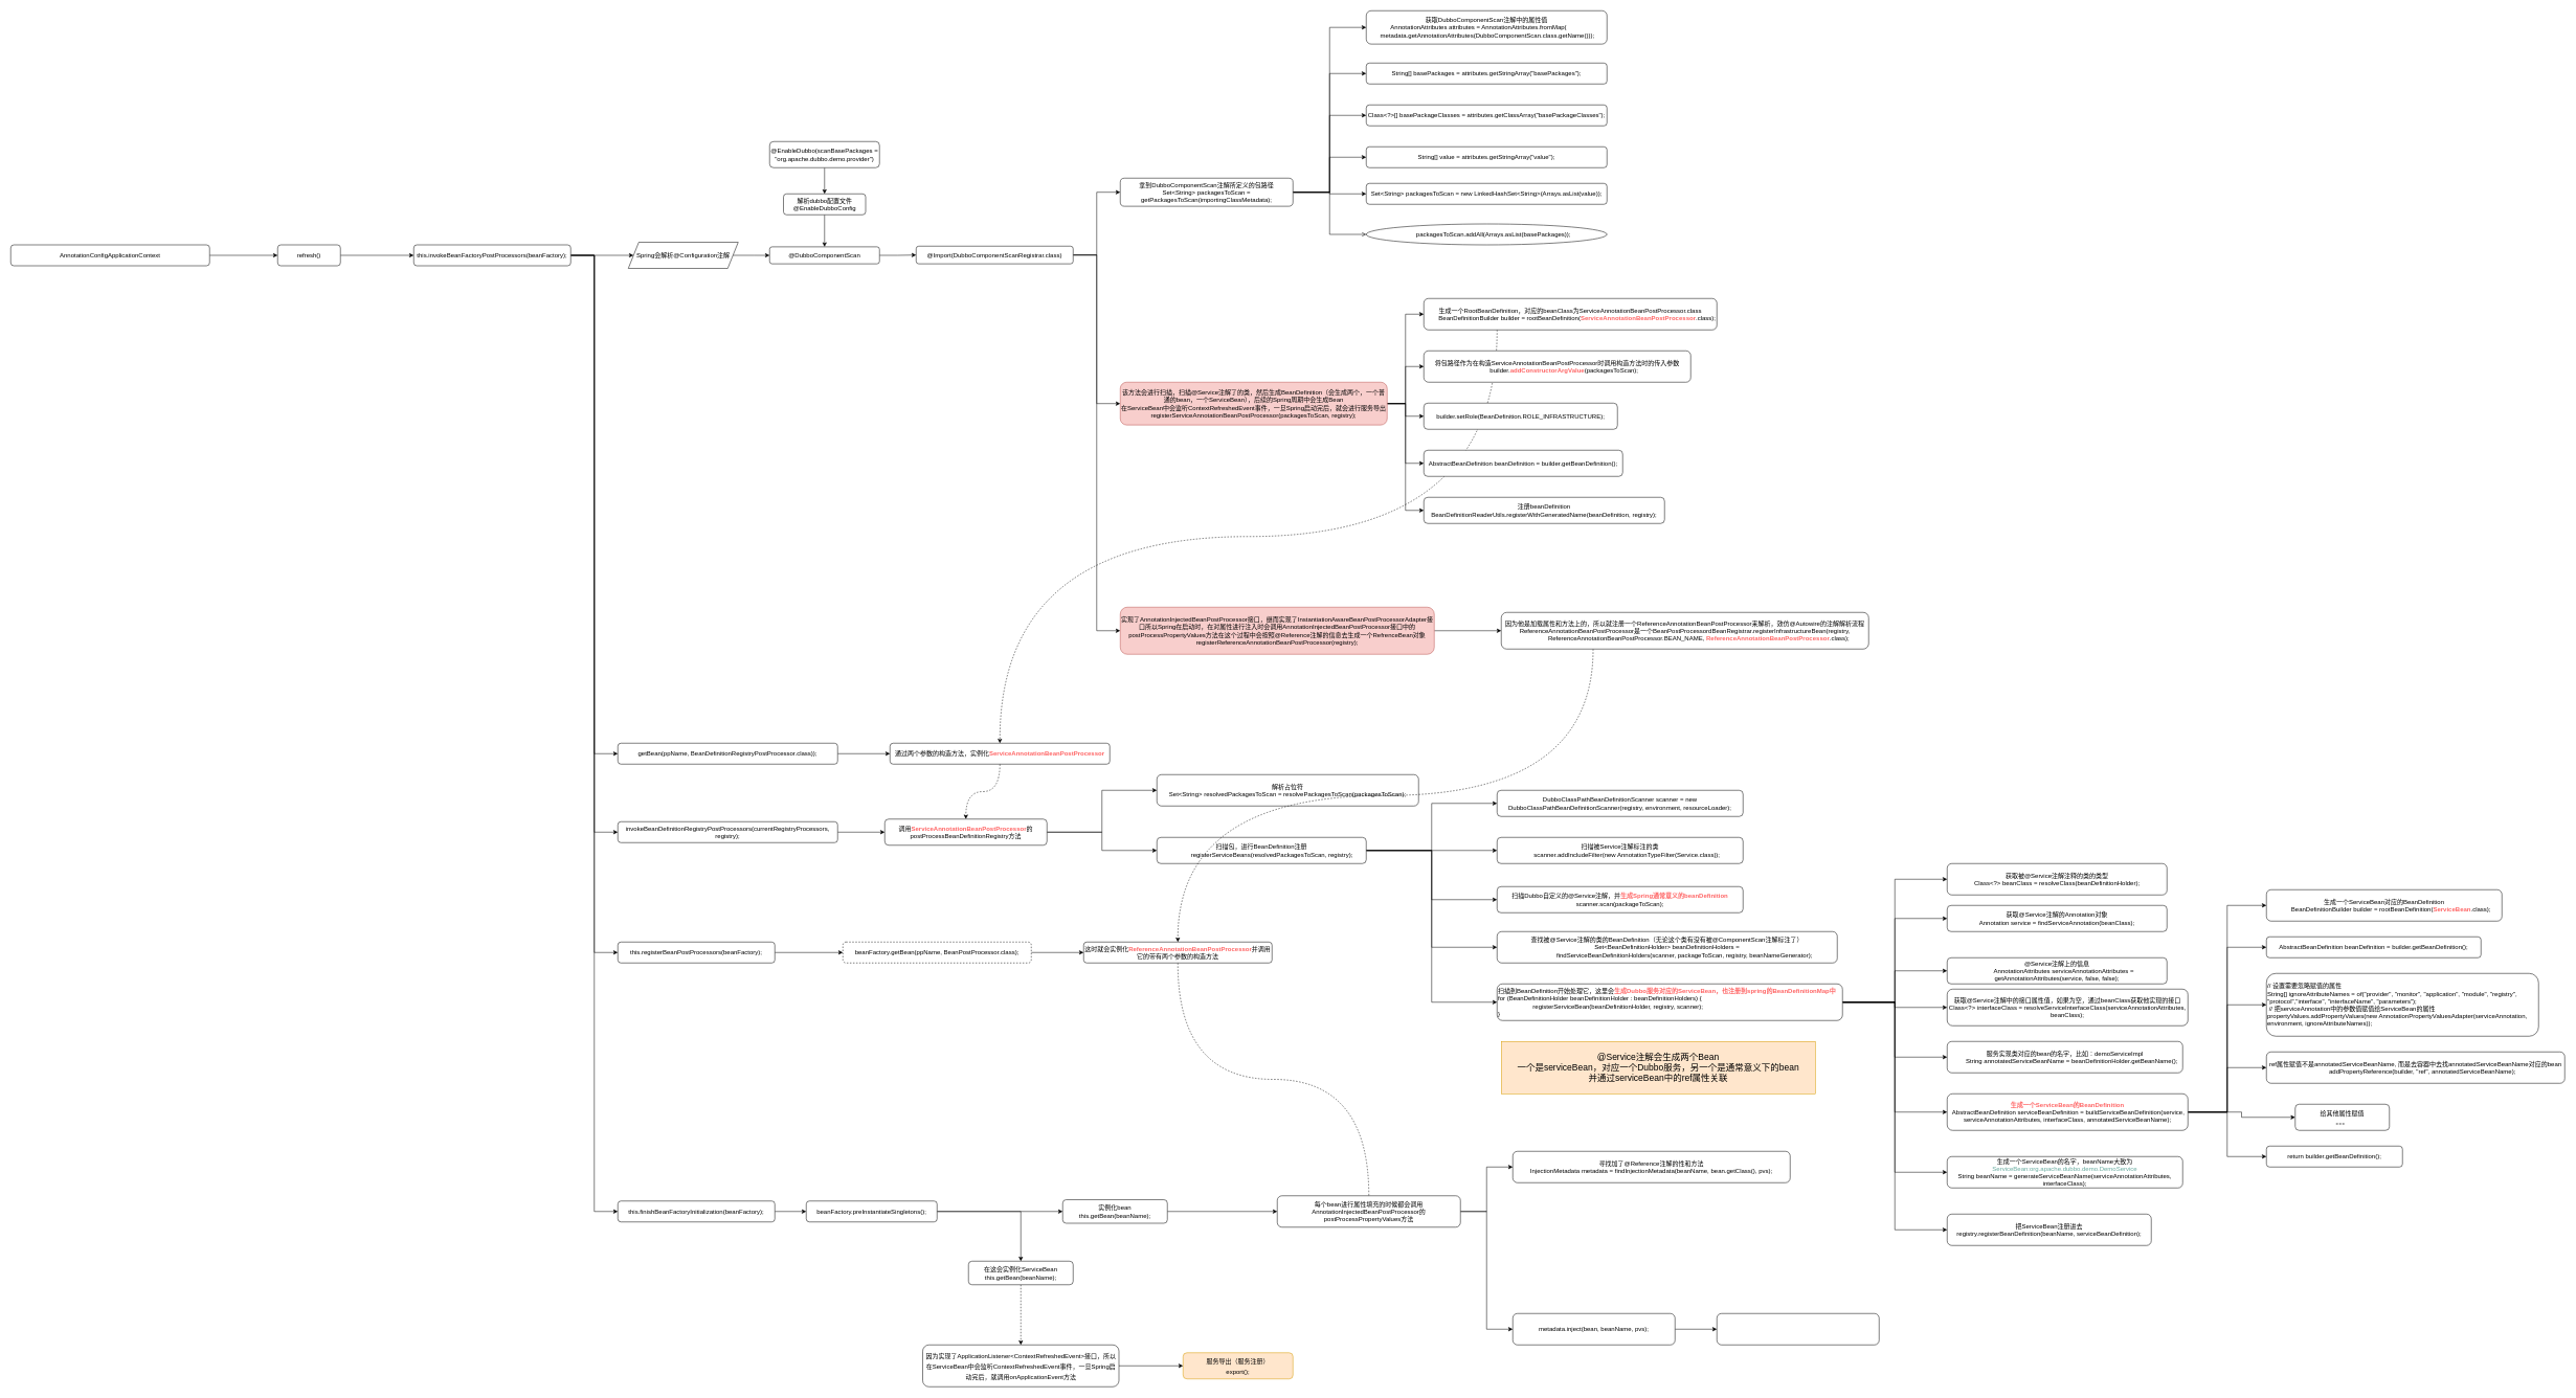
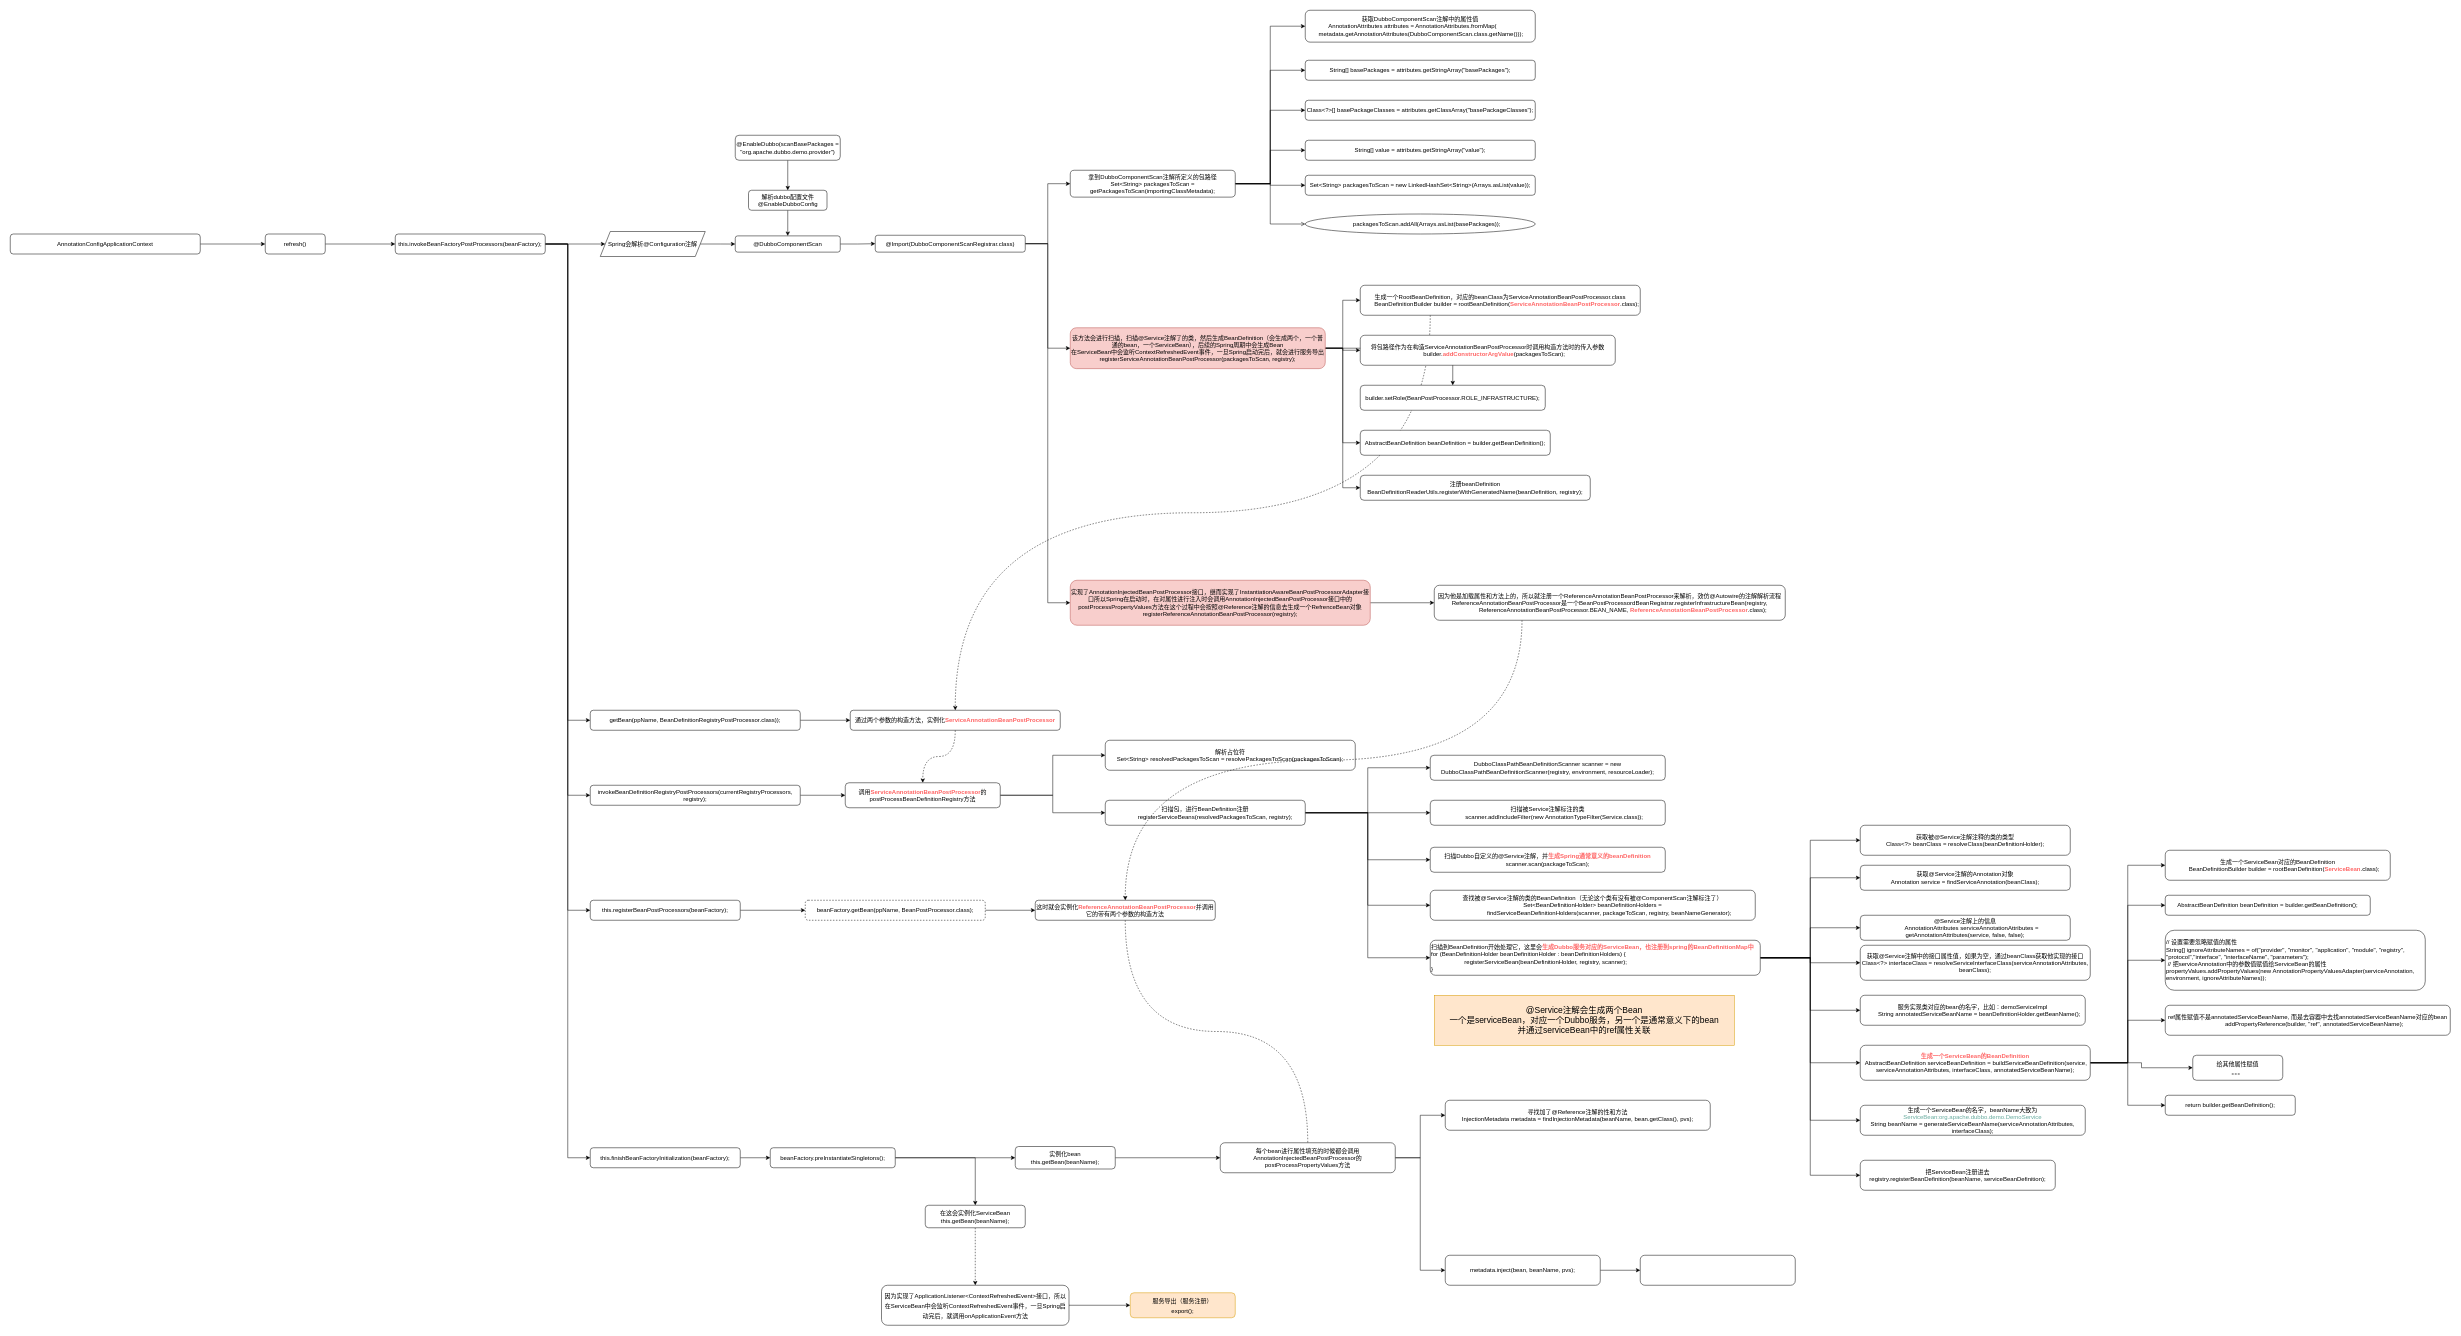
- <mxCell id="20" value="解析dubbo配置文件&lt;br&gt;@EnableDubboConfig" style="rounded=1;whiteSpace=wrap;html=1;" vertex="1" parent="1"><mxGeometry x="1496.5" y="370" width="157" height="40" as="geometry" /></mxCell>
+ <mxCell id="20" value="解析dubbo配置文件&lt;br&gt;@EnableDubboConfig" style="rounded=1;whiteSpace=wrap;html=1;" vertex="1" parent="1"><mxGeometry x="1496.5" y="380" width="157" height="40" as="geometry" /></mxCell>
- <mxCell id="43" value="&lt;font color=&quot;#000000&quot;&gt;&lt;div&gt;该方法会进行扫描，扫描@Service注解了的类，然后生成BeanDefinition（会生成两个，一个普通的bean，一个ServiceBean），后续的Spring周期中会生成Bean&lt;/div&gt;&lt;div&gt;在ServiceBean中会监听ContextRefreshedEvent事件，一旦Spring启动完后，就会进行服务导出registerServiceAnnotationBeanPostProcessor(packagesToScan, registry);&lt;/div&gt;&lt;/font&gt;" style="rounded=1;whiteSpace=wrap;html=1;fillColor=#f8cecc;strokeColor=#b85450;" vertex="1" parent="1"><mxGeometry x="2140" y="730" width="510" height="81.75" as="geometry" /></mxCell>
+ <mxCell id="43" value="&lt;font color=&quot;#000000&quot;&gt;&lt;div&gt;该方法会进行扫描，扫描@Service注解了的类，然后生成BeanDefinition（会生成两个，一个普通的bean，一个ServiceBean），后续的Spring周期中会生成Bean&lt;/div&gt;&lt;div&gt;在ServiceBean中会监听ContextRefreshedEvent事件，一旦Spring启动完后，就会进行服务导出registerServiceAnnotationBeanPostProcessor(packagesToScan, registry);&lt;/div&gt;&lt;/font&gt;" style="rounded=1;whiteSpace=wrap;html=1;fillColor=#f8cecc;strokeColor=#b85450;" vertex="1" parent="1"><mxGeometry x="2140" y="655" width="510" height="81.75" as="geometry" /></mxCell>
- <mxCell id="49" value="&lt;div&gt;&lt;/div&gt;&lt;div&gt;&lt;font color=&quot;#000000&quot;&gt;builder.setRole(BeanDefinition.ROLE_INFRASTRUCTURE);&lt;/font&gt;&lt;br&gt;&lt;/div&gt;" style="rounded=1;whiteSpace=wrap;html=1;fontColor=#FF0080;" vertex="1" parent="1"><mxGeometry x="2720" y="770" width="370" height="50" as="geometry" /></mxCell>
+ <mxCell id="49" value="&lt;div&gt;&lt;/div&gt;&lt;div&gt;&lt;font color=&quot;#000000&quot;&gt;builder.setRole(BeanPostProcessor.ROLE_INFRASTRUCTURE);&lt;/font&gt;&lt;br&gt;&lt;/div&gt;" style="rounded=1;whiteSpace=wrap;html=1;fontColor=#FF0080;" vertex="1" parent="1"><mxGeometry x="2720" y="770" width="370" height="50" as="geometry" /></mxCell>
